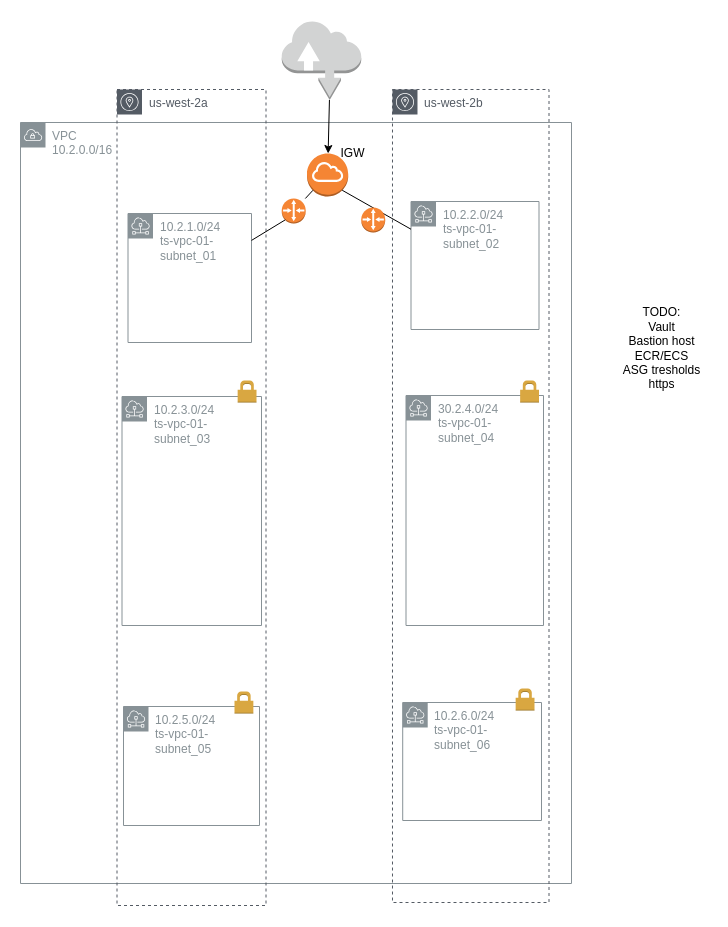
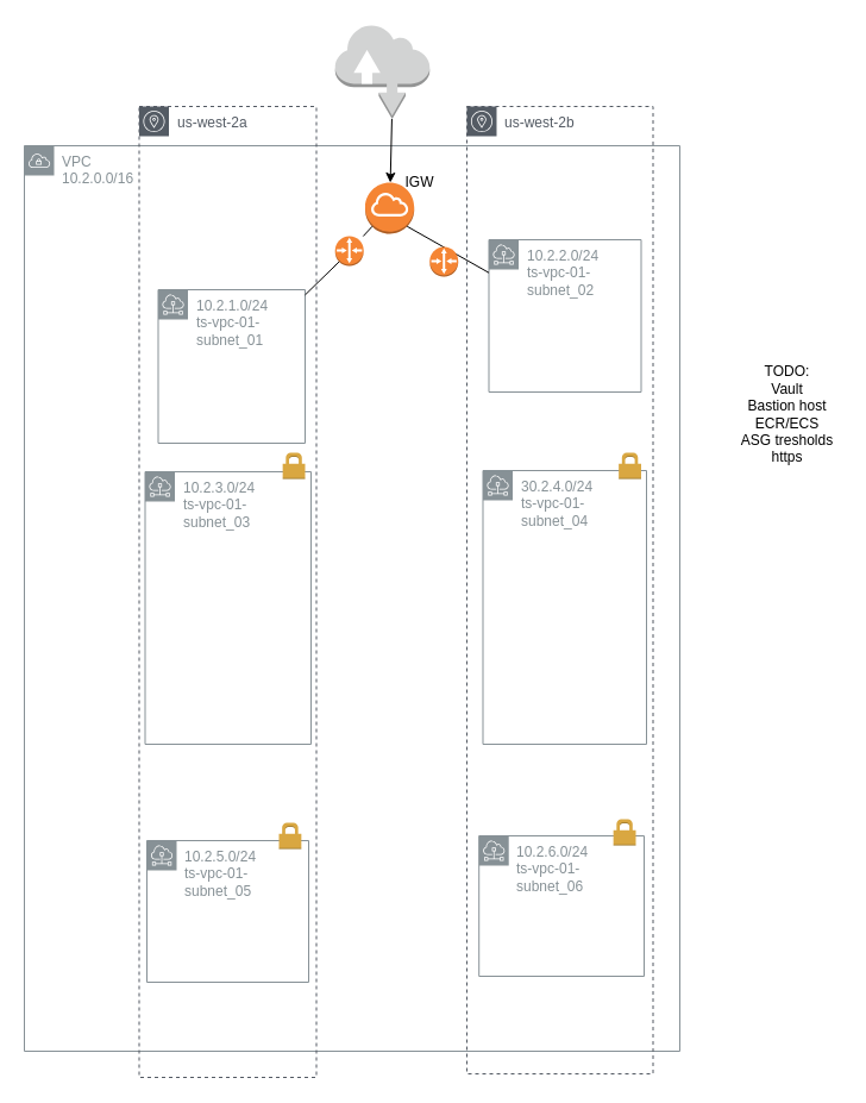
- <mxCell id="8" value="10.2.1.0/24&lt;br&gt;ts-vpc-01-subnet_01" style="outlineConnect=0;gradientColor=none;html=1;whiteSpace=wrap;fontSize=12;fontStyle=0;shape=mxgraph.aws4.group;grIcon=mxgraph.aws4.group_subnet;strokeColor=#879196;fillColor=none;verticalAlign=top;align=left;spacingLeft=30;fontColor=#879196;dashed=0;" parent="1" vertex="1"><mxGeometry x="127.5" y="213" width="123.5" height="129" as="geometry" /></mxCell>
+ <mxCell id="8" value="10.2.1.0/24&lt;br&gt;ts-vpc-01-subnet_01" style="outlineConnect=0;gradientColor=none;html=1;whiteSpace=wrap;fontSize=12;fontStyle=0;shape=mxgraph.aws4.group;grIcon=mxgraph.aws4.group_subnet;strokeColor=#879196;fillColor=none;verticalAlign=top;align=left;spacingLeft=30;fontColor=#879196;dashed=0;" parent="1" vertex="1"><mxGeometry x="132.5" y="243" width="123.5" height="129" as="geometry" /></mxCell>
